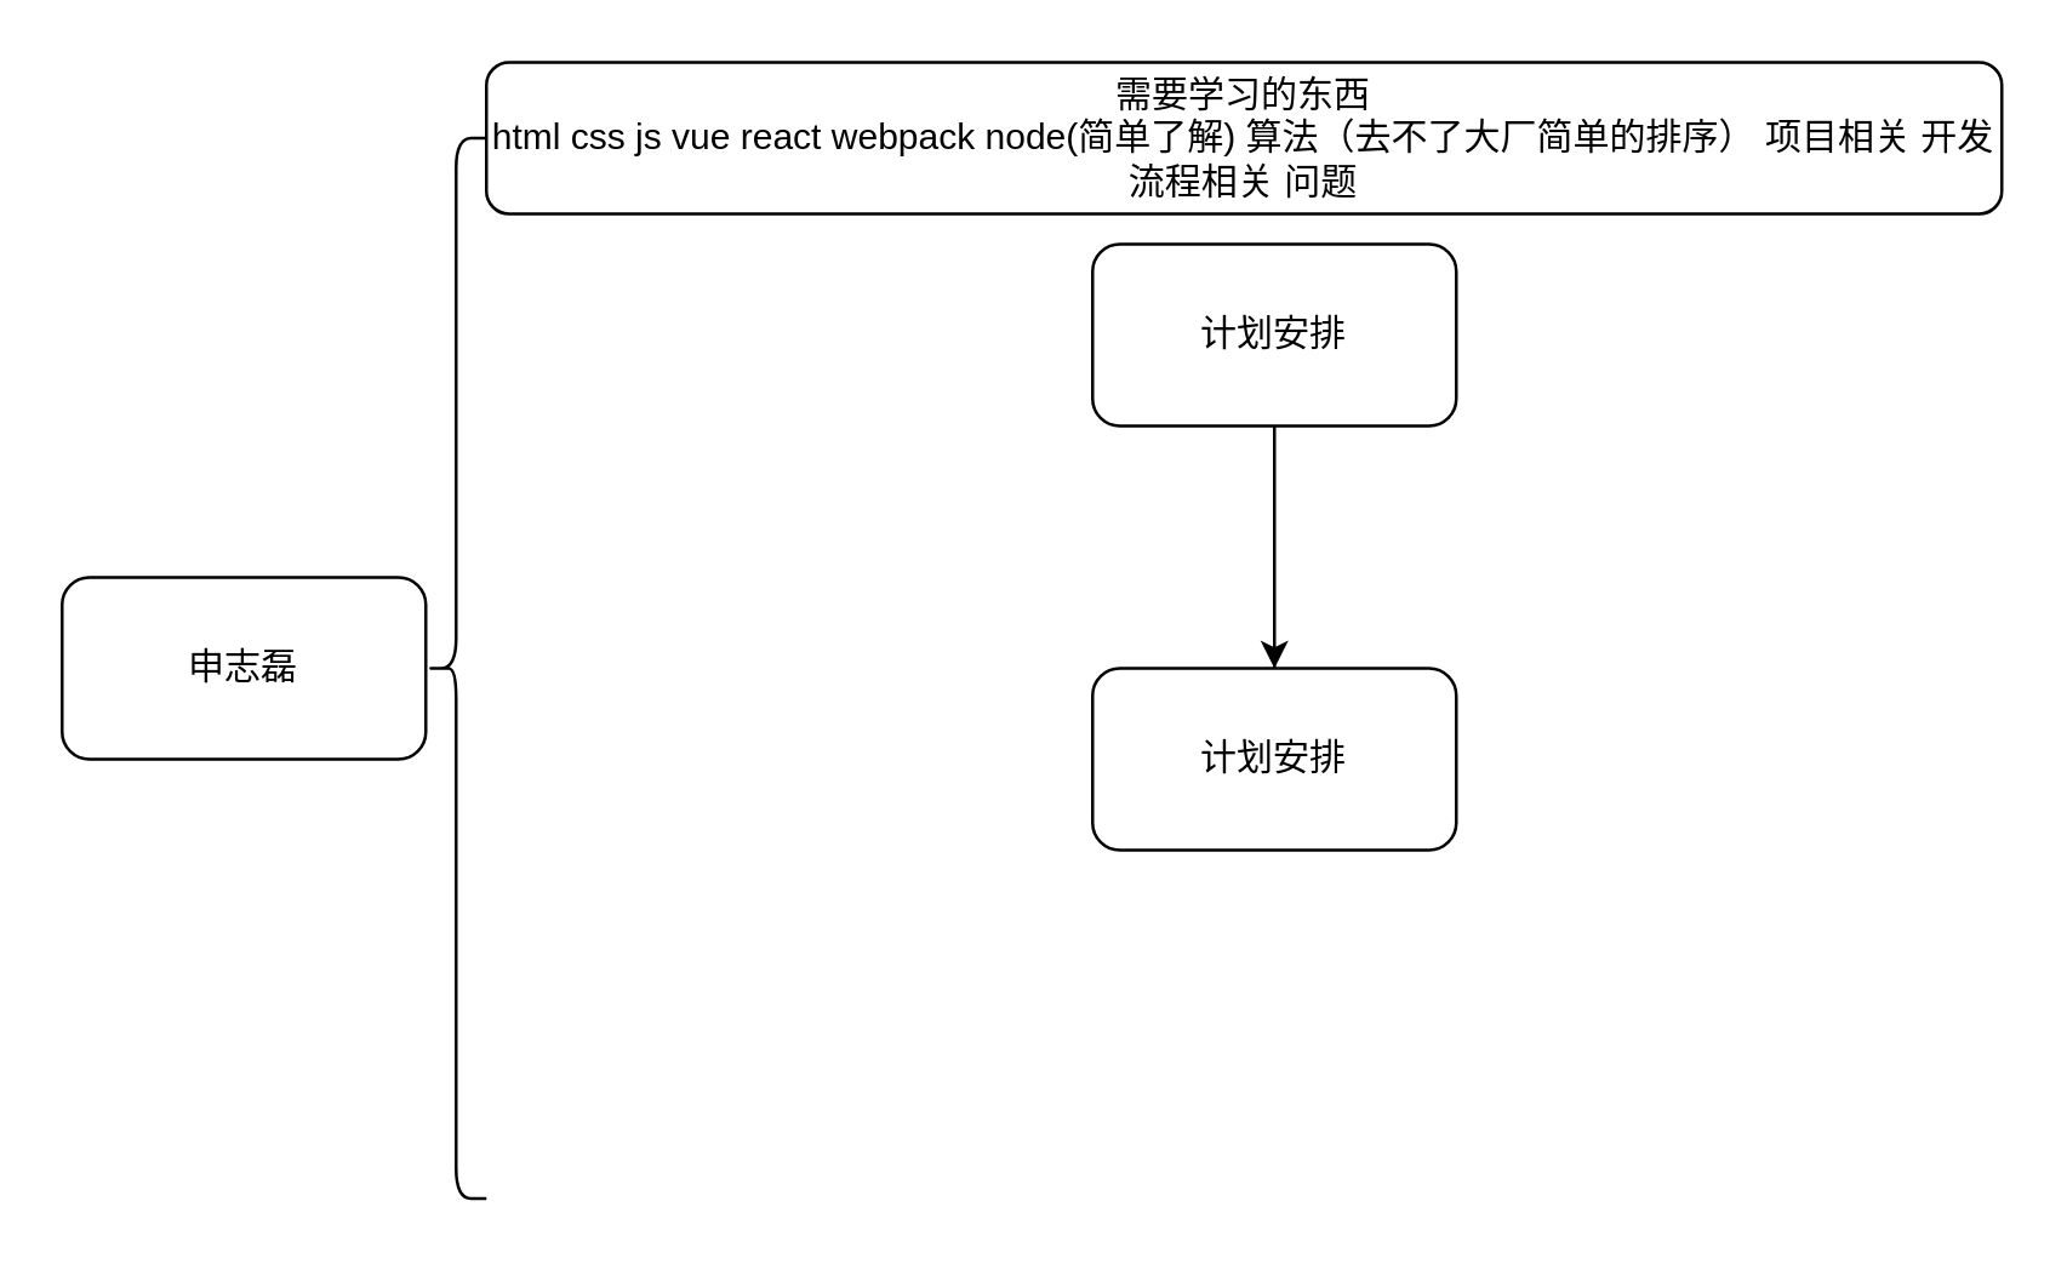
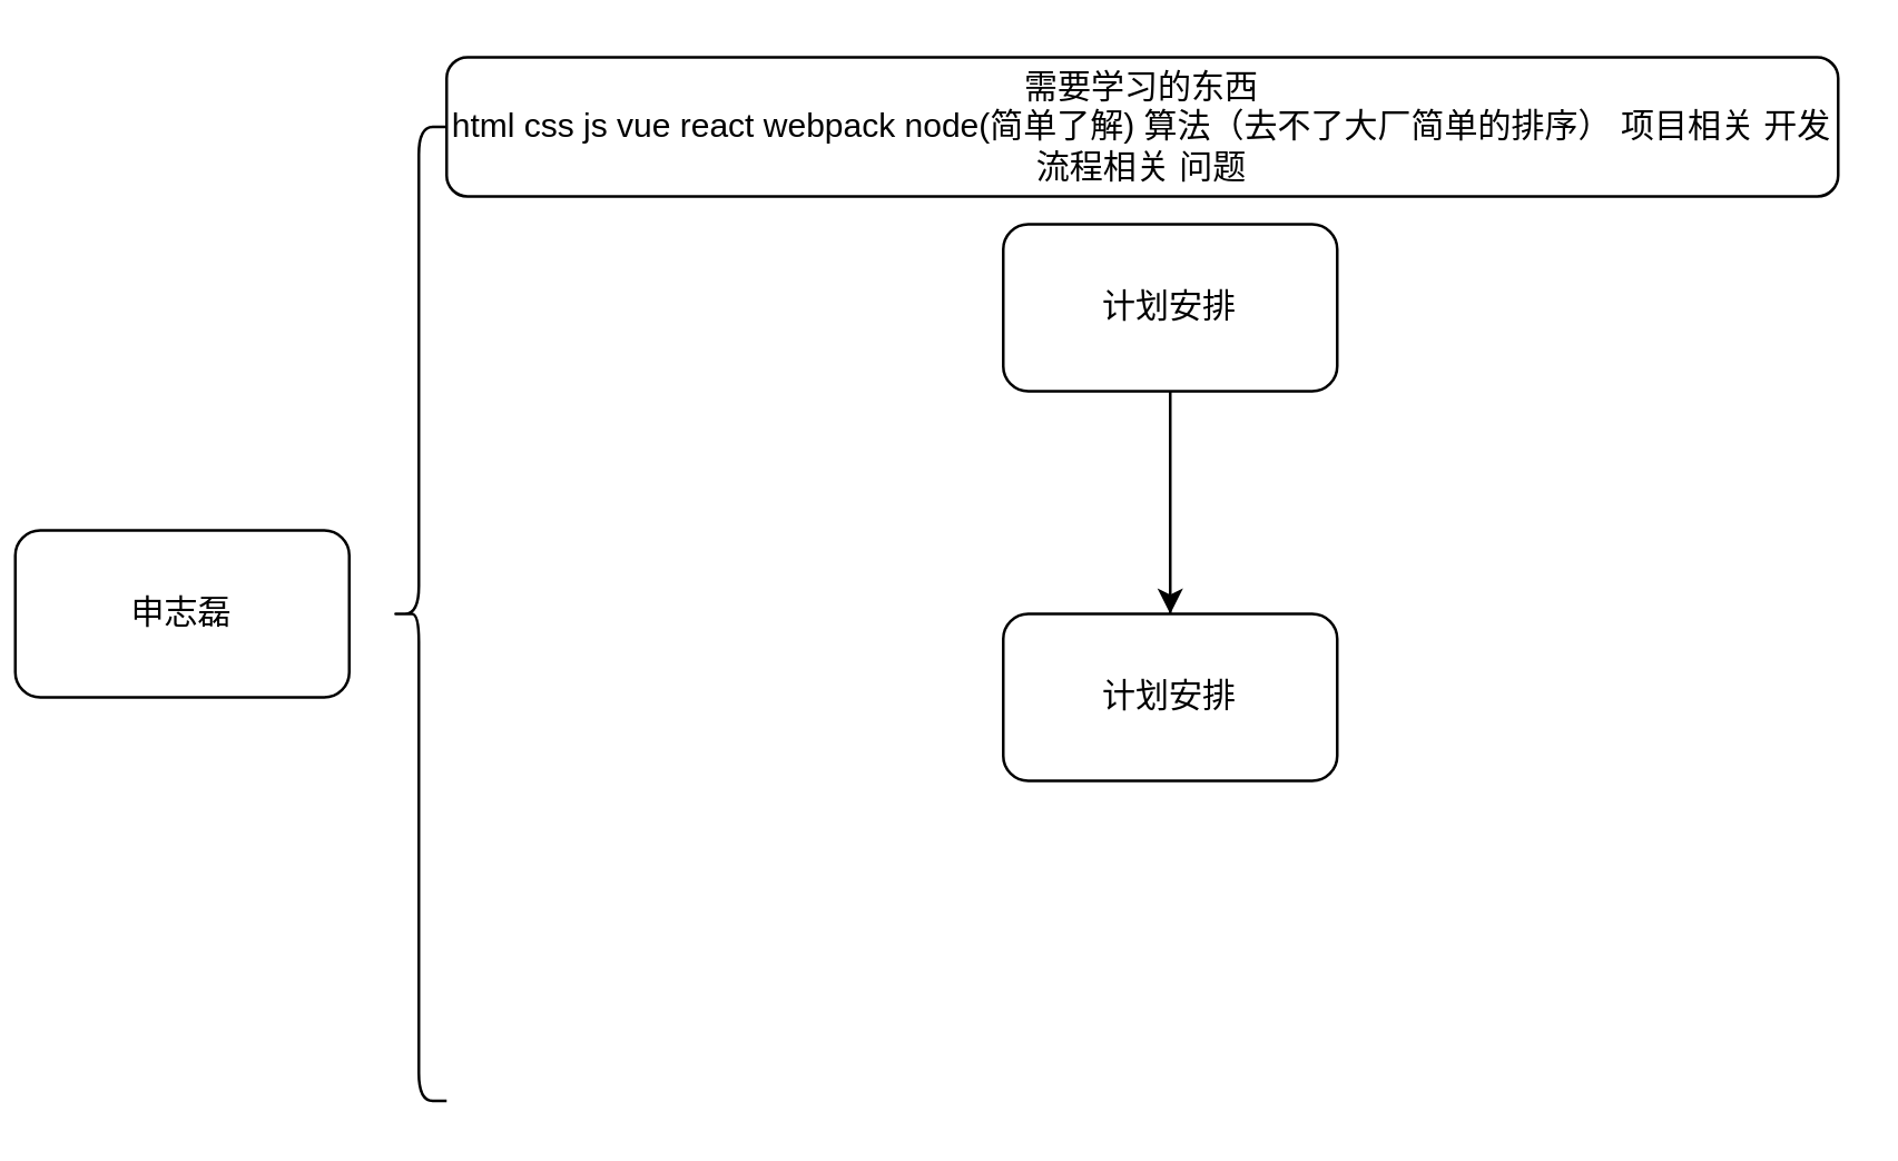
- <mxCell id="2" value="申志磊" style="rounded=1;whiteSpace=wrap;html=1;" vertex="1" parent="1"><mxGeometry x="20" y="190" width="120" height="60" as="geometry" /></mxCell>
+ <mxCell id="2" value="申志磊" style="rounded=1;whiteSpace=wrap;html=1;" vertex="1" parent="1"><mxGeometry x="5" y="190" width="120" height="60" as="geometry" /></mxCell>
